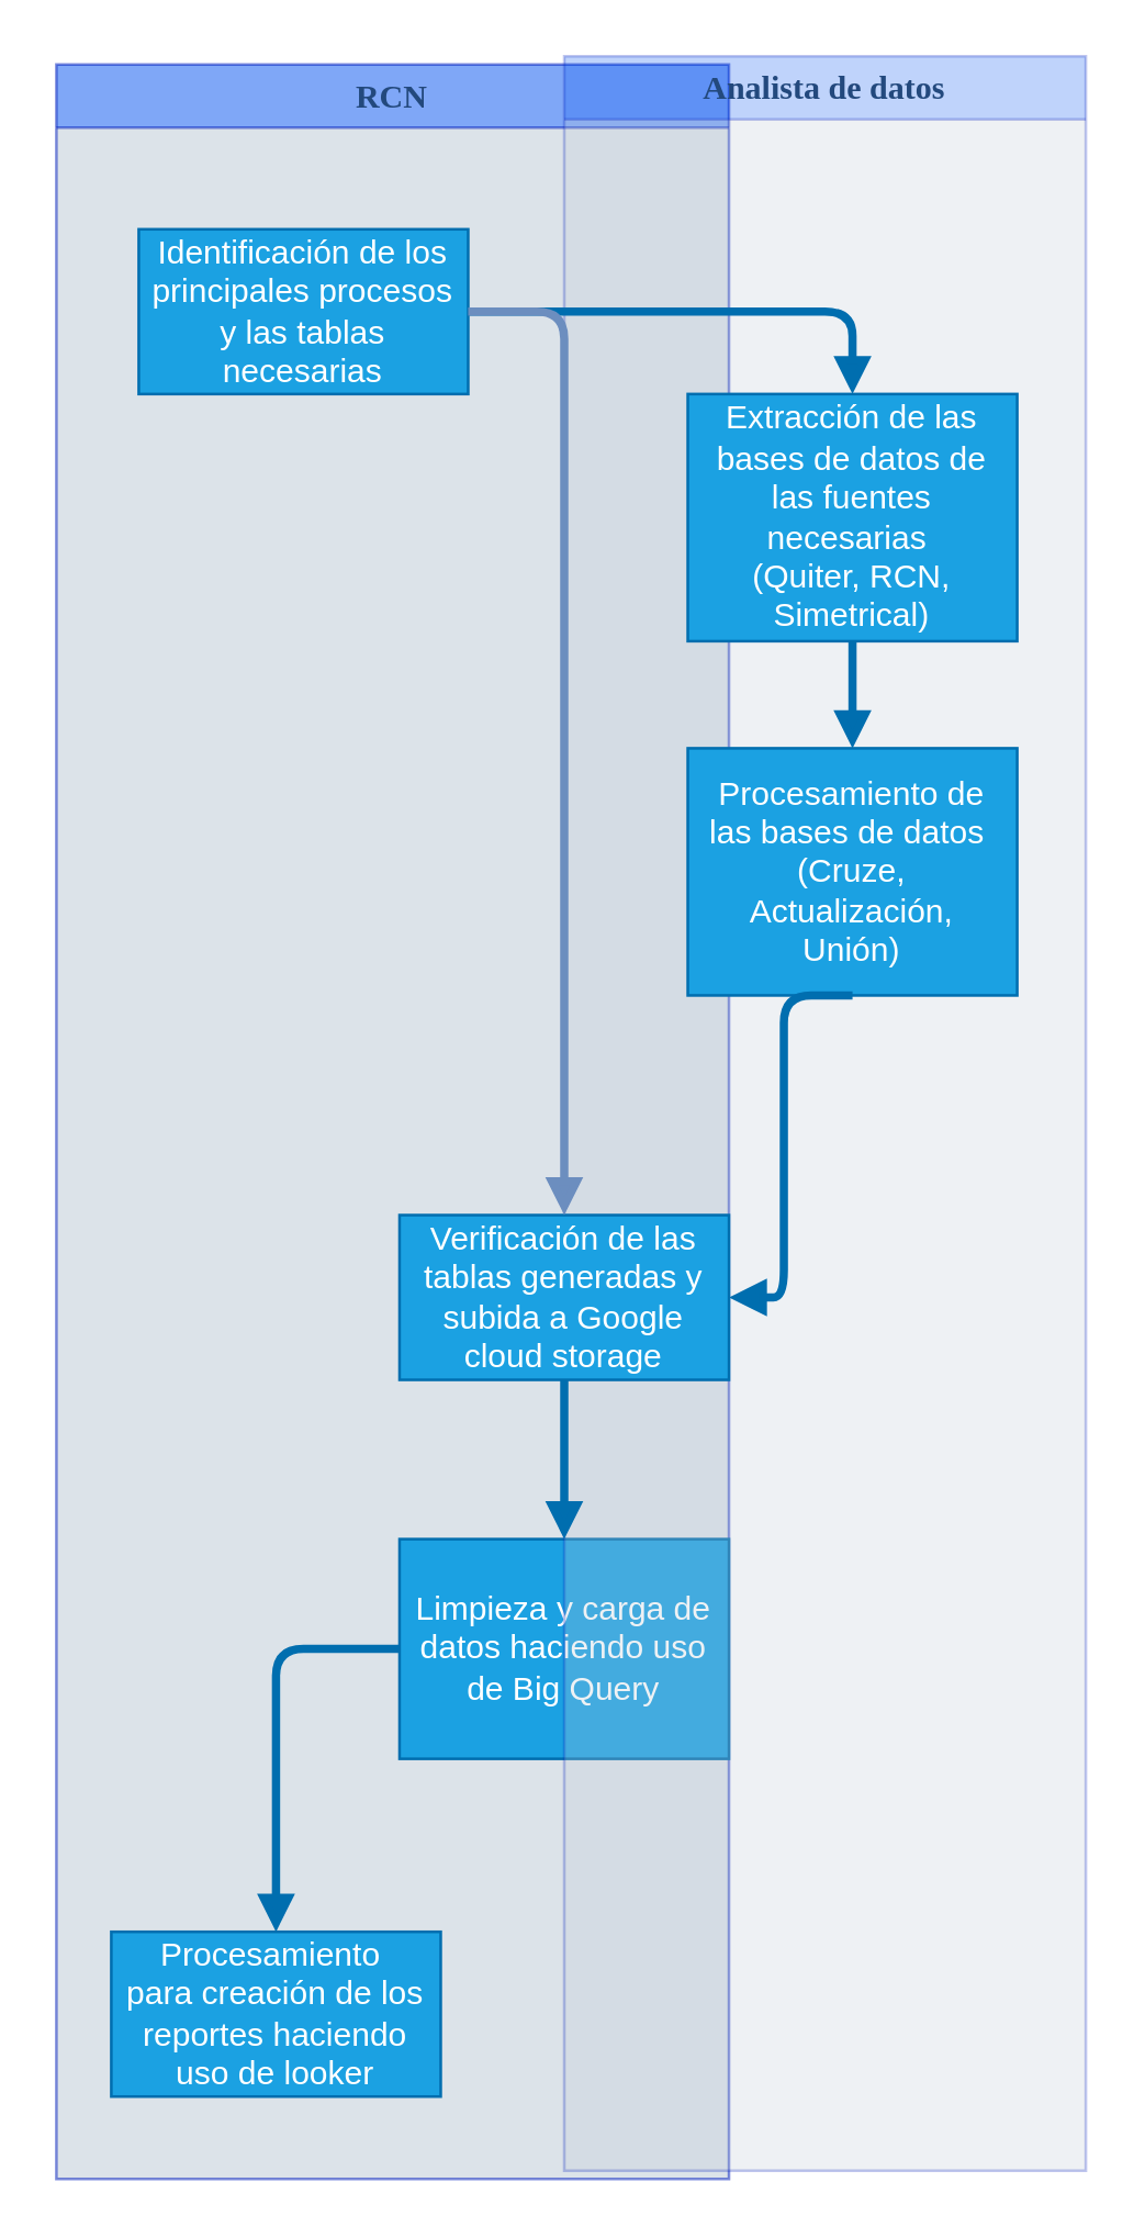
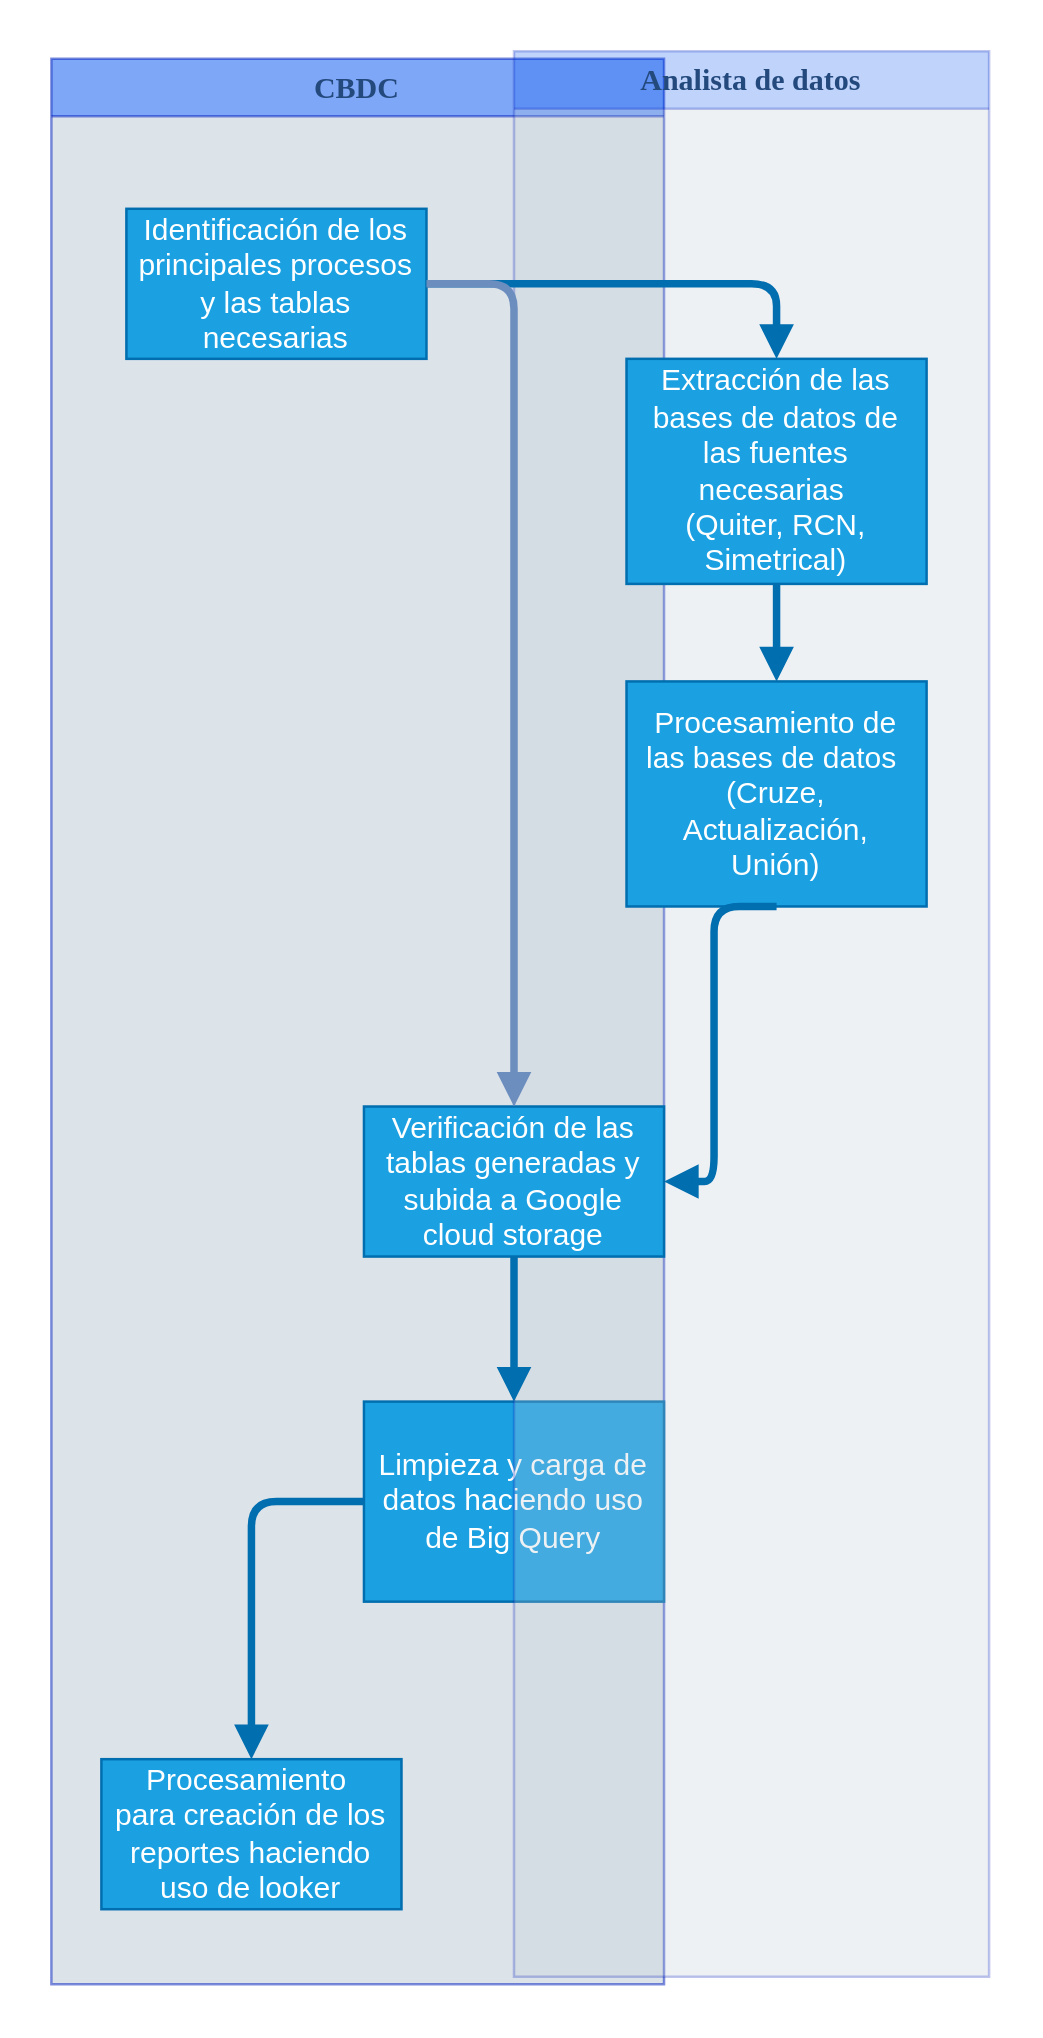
- <mxCell id="2" value="&lt;font color=&quot;#23497d&quot;&gt;RCN&lt;/font&gt;" style="swimlane;whiteSpace=wrap;swimlaneFillColor=#BAC8D3;fontFamily=Tahoma;html=1;opacity=50;fillColor=#0050ef;fontColor=#ffffff;strokeColor=#001DBC;" parent="1" vertex="1"><mxGeometry x="20" y="23" width="245" height="770" as="geometry"><mxRectangle x="20" y="20" width="80" height="23" as="alternateBounds" /></mxGeometry></mxCell>
+ <mxCell id="2" value="&lt;font color=&quot;#23497d&quot;&gt;CBDC&lt;/font&gt;" style="swimlane;whiteSpace=wrap;swimlaneFillColor=#BAC8D3;fontFamily=Tahoma;html=1;opacity=50;fillColor=#0050ef;fontColor=#ffffff;strokeColor=#001DBC;" parent="1" vertex="1"><mxGeometry x="20" y="23" width="245" height="770" as="geometry"><mxRectangle x="20" y="20" width="80" height="23" as="alternateBounds" /></mxGeometry></mxCell>
